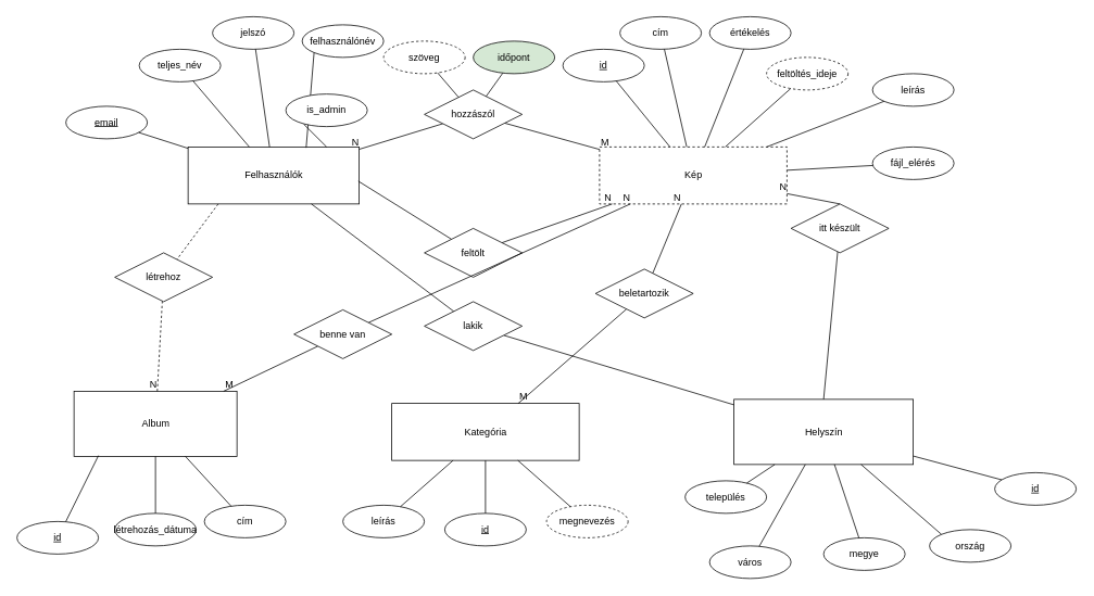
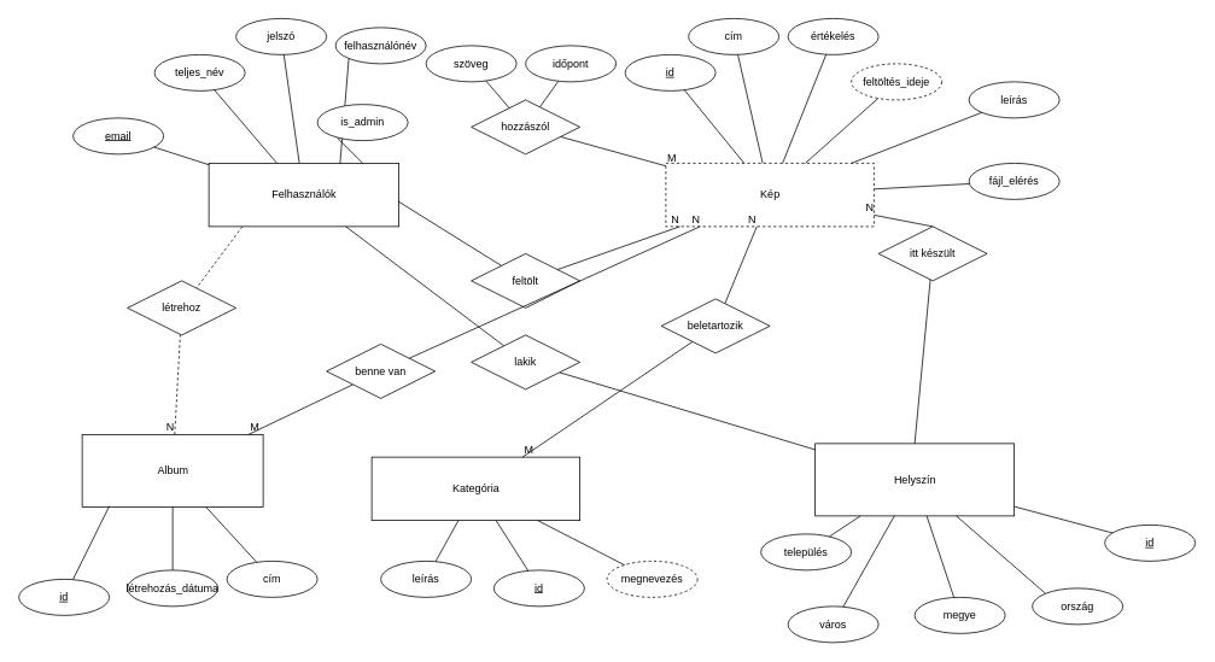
- <mxCell id="77" value="szöveg" style="ellipse;whiteSpace=wrap;html=1;align=center;dashed=1;" parent="1" vertex="1"><mxGeometry x="470" y="50" width="100" height="40" as="geometry" /></mxCell>
+ <mxCell id="77" value="szöveg" style="ellipse;whiteSpace=wrap;html=1;align=center;" parent="1" vertex="1"><mxGeometry x="470" y="50" width="100" height="40" as="geometry" /></mxCell>
- <mxCell id="78" value="időpont" style="ellipse;whiteSpace=wrap;html=1;align=center;fillColor=#d5e8d4;" parent="1" vertex="1"><mxGeometry x="580" y="50" width="100" height="40" as="geometry" /></mxCell>
+ <mxCell id="78" value="időpont" style="ellipse;whiteSpace=wrap;html=1;align=center;" parent="1" vertex="1"><mxGeometry x="580" y="50" width="100" height="40" as="geometry" /></mxCell>
- <mxCell id="72" value="" style="endArrow=none;html=1;rounded=0;startArrow=none;" parent="1" source="76" target="2" edge="1"><mxGeometry relative="1" as="geometry"><mxPoint x="530" y="390" as="sourcePoint" /><mxPoint x="690" y="390" as="targetPoint" /></mxGeometry></mxCell>
- <mxCell id="73" value="N" style="resizable=0;html=1;align=right;verticalAlign=bottom;" parent="72" connectable="0" vertex="1"><mxGeometry x="1" relative="1" as="geometry" /></mxCell>
- <mxCell id="40" value="Kategória" style="html=1;dashed=0;whitespace=wrap;" parent="1" vertex="1"><mxGeometry x="480" y="495" width="230" height="70" as="geometry" /></mxCell>
+ <mxCell id="40" value="Kategória" style="html=1;dashed=0;whitespace=wrap;" parent="1" vertex="1"><mxGeometry x="410" y="505" width="230" height="70" as="geometry" /></mxCell>
